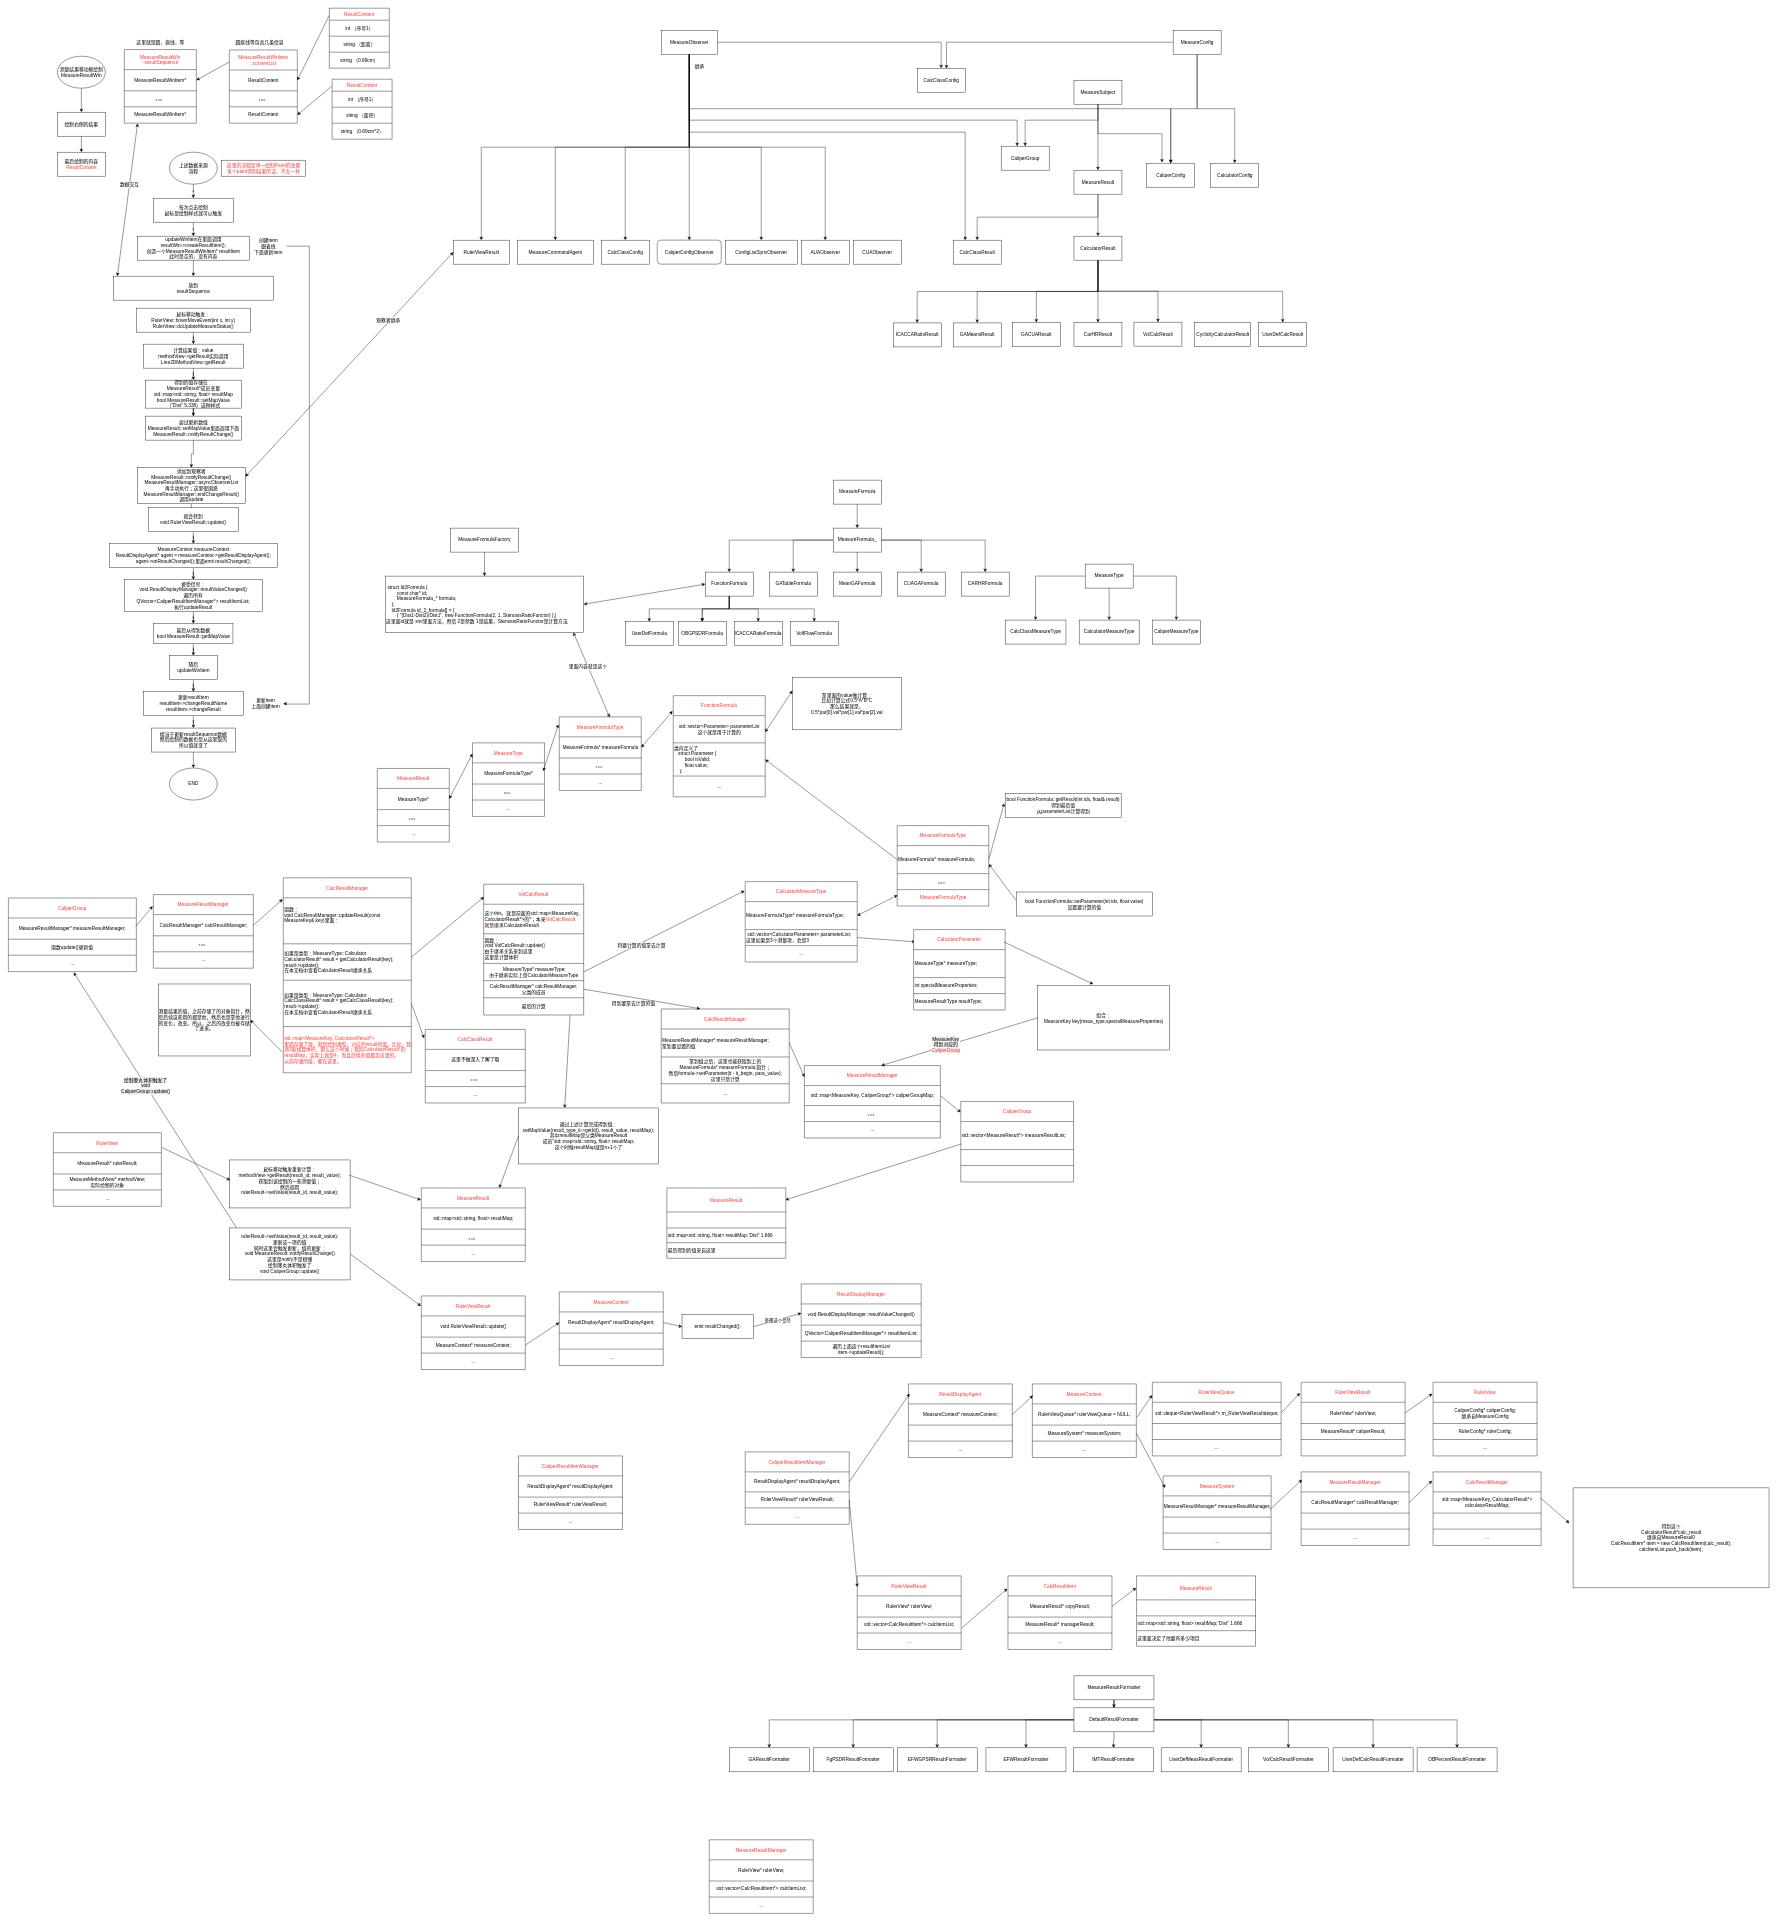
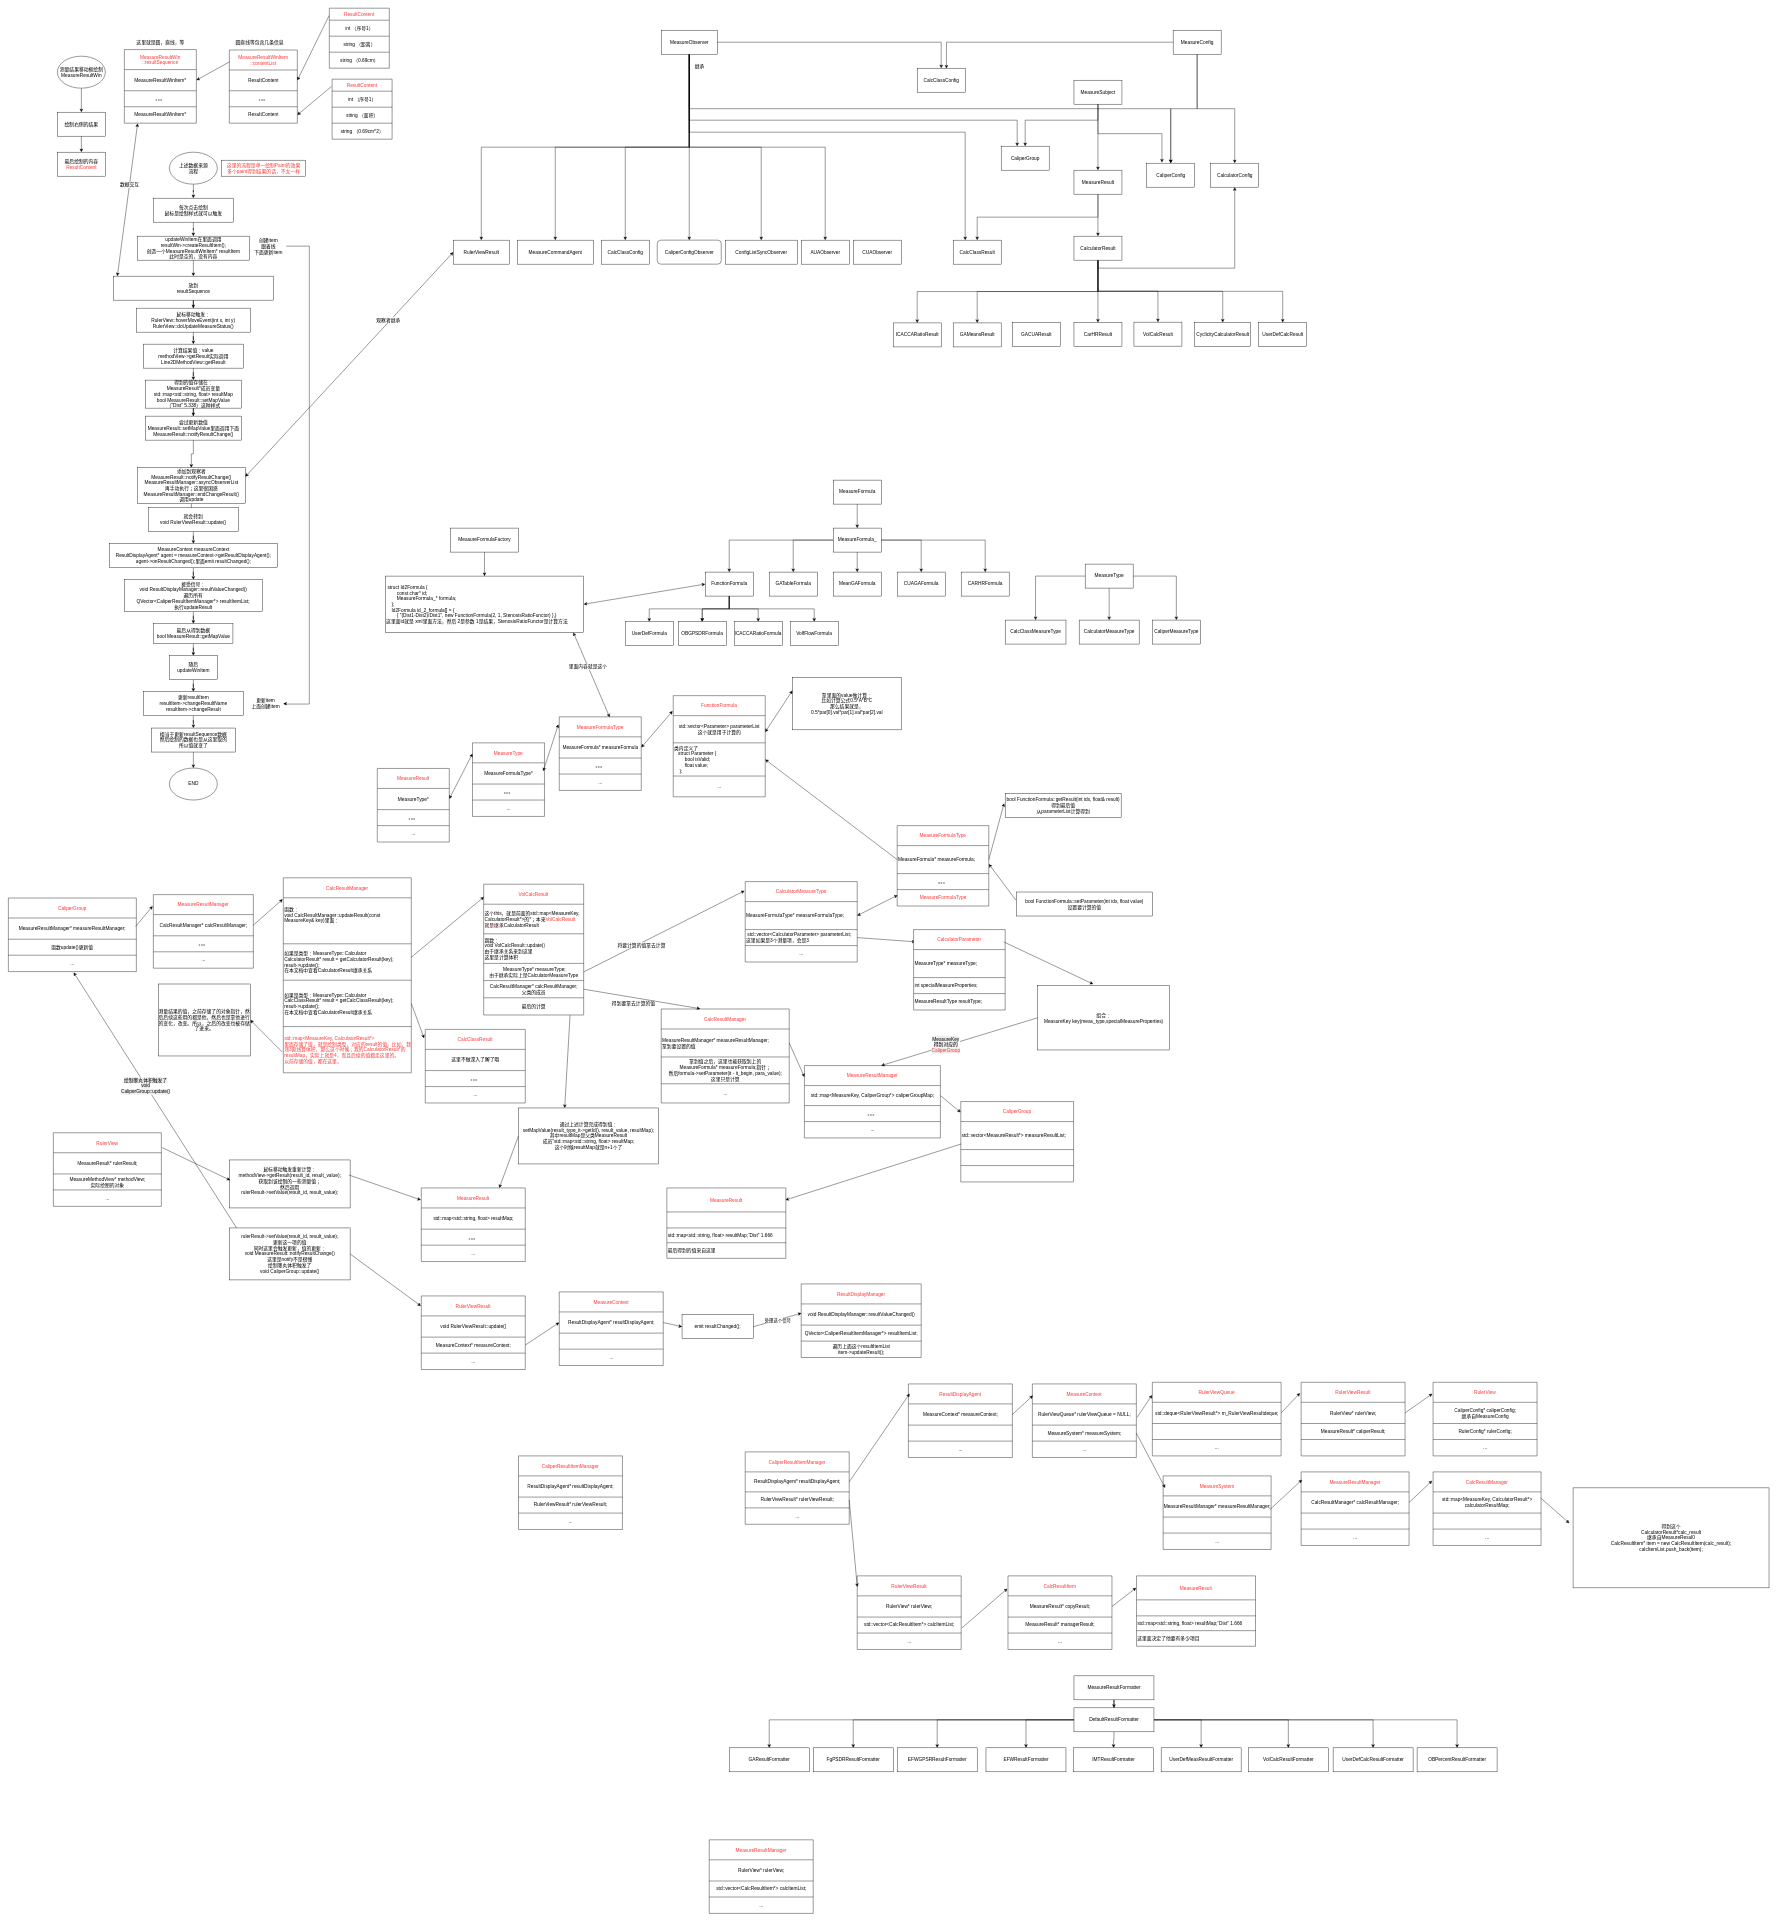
+ <mxCell id="44" value="" style="edgeStyle=orthogonalEdgeStyle;rounded=0;orthogonalLoop=1;jettySize=auto;html=1;fontFamily=Helvetica;fontSize=12;fontColor=default;" edge="1" parent="1" source="45" target="47"><mxGeometry relative="1" as="geometry" /></mxCell>
- <mxCell id="112" style="edgeStyle=orthogonalEdgeStyle;rounded=0;orthogonalLoop=1;jettySize=auto;html=1;exitX=0.5;exitY=1;exitDx=0;exitDy=0;fontSize=12;" edge="1" parent="1" source="113" target="117"><mxGeometry relative="1" as="geometry" /></mxCell>
+ <mxCell id="112" style="edgeStyle=orthogonalEdgeStyle;rounded=0;orthogonalLoop=1;jettySize=auto;html=1;exitX=0.5;exitY=1;exitDx=0;exitDy=0;fontSize=12;" edge="1" parent="1" source="113" target="128"><mxGeometry relative="1" as="geometry" /></mxCell>
+ <mxCell id="110" style="edgeStyle=orthogonalEdgeStyle;rounded=0;orthogonalLoop=1;jettySize=auto;html=1;exitX=0.5;exitY=1;exitDx=0;exitDy=0;fontSize=12;" edge="1" parent="1" source="113" target="120"><mxGeometry relative="1" as="geometry" /></mxCell>
